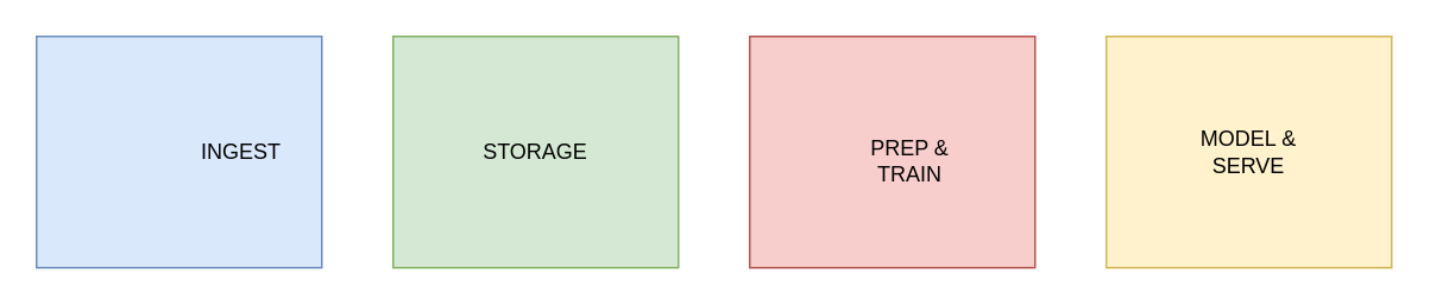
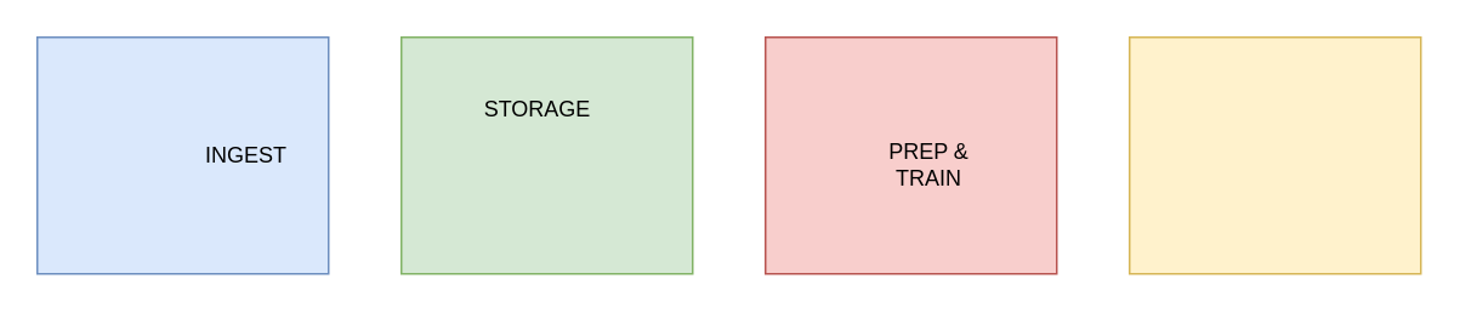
- <mxCell id="5" value="STORAGE" style="text;html=1;strokeColor=none;fillColor=none;align=center;verticalAlign=middle;whiteSpace=wrap;rounded=0;" vertex="1" parent="1"><mxGeometry x="270" y="70" width="60" height="30" as="geometry" /></mxCell>
+ <mxCell id="5" value="STORAGE" style="text;html=1;strokeColor=none;fillColor=none;align=center;verticalAlign=middle;whiteSpace=wrap;rounded=0;" vertex="1" parent="1"><mxGeometry x="265" y="45" width="60" height="30" as="geometry" /></mxCell>
- <mxCell id="9" value="MODEL &amp;amp; SERVE" style="text;html=1;strokeColor=none;fillColor=none;align=center;verticalAlign=middle;whiteSpace=wrap;rounded=0;" vertex="1" parent="1"><mxGeometry x="670" y="70" width="60" height="30" as="geometry" /></mxCell>
